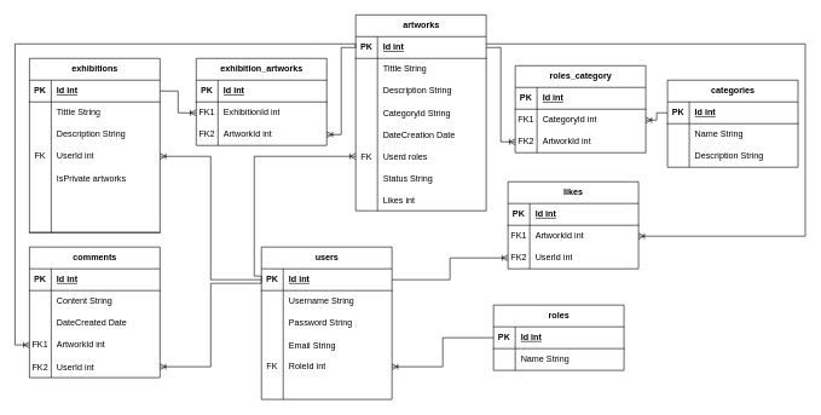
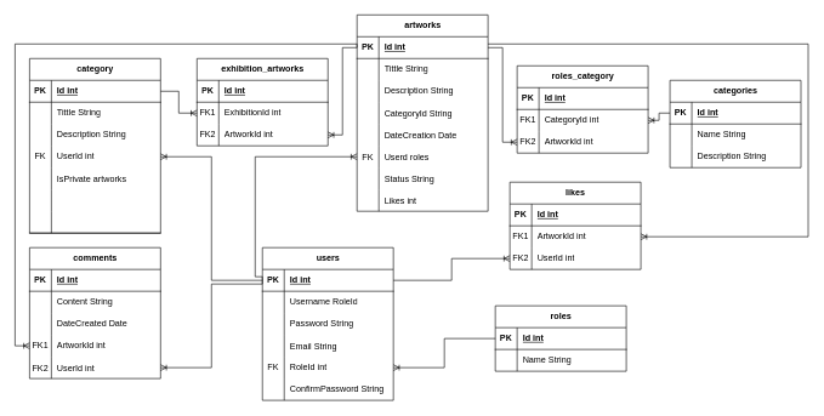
- <mxCell id="27" value="exhibitions" style="shape=table;startSize=30;container=1;collapsible=1;childLayout=tableLayout;fixedRows=1;rowLines=0;fontStyle=1;align=center;resizeLast=1;html=1;" vertex="1" parent="1"><mxGeometry x="40" y="80" width="180" height="240" as="geometry"><mxRectangle x="30" y="60" width="100" height="30" as="alternateBounds" /></mxGeometry></mxCell>
+ <mxCell id="27" value="category" style="shape=table;startSize=30;container=1;collapsible=1;childLayout=tableLayout;fixedRows=1;rowLines=0;fontStyle=1;align=center;resizeLast=1;html=1;" vertex="1" parent="1"><mxGeometry x="40" y="80" width="180" height="240" as="geometry"><mxRectangle x="30" y="60" width="100" height="30" as="alternateBounds" /></mxGeometry></mxCell>
- <mxCell id="82" value="Username String" style="shape=partialRectangle;connectable=0;fillColor=none;top=0;left=0;bottom=0;right=0;align=left;spacingLeft=6;overflow=hidden;whiteSpace=wrap;html=1;" vertex="1" parent="80"><mxGeometry x="30" width="150" height="30" as="geometry"><mxRectangle width="150" height="30" as="alternateBounds" /></mxGeometry></mxCell>
+ <mxCell id="82" value="Username RoleId" style="shape=partialRectangle;connectable=0;fillColor=none;top=0;left=0;bottom=0;right=0;align=left;spacingLeft=6;overflow=hidden;whiteSpace=wrap;html=1;" vertex="1" parent="80"><mxGeometry x="30" width="150" height="30" as="geometry"><mxRectangle width="150" height="30" as="alternateBounds" /></mxGeometry></mxCell>
+ <mxCell id="142" value="ConfirmPassword String" style="shape=partialRectangle;connectable=0;fillColor=none;top=0;left=0;bottom=0;right=0;align=left;spacingLeft=6;overflow=hidden;whiteSpace=wrap;html=1;" vertex="1" parent="1"><mxGeometry x="389.94" y="520" width="150" height="30" as="geometry"><mxRectangle width="150" height="30" as="alternateBounds" /></mxGeometry></mxCell>
